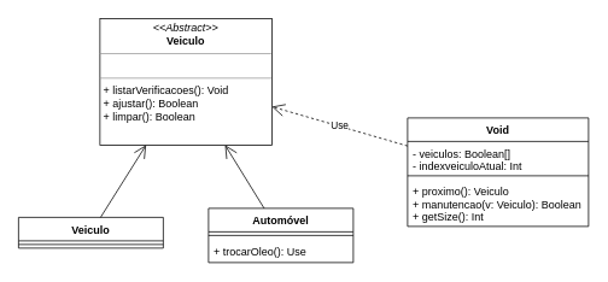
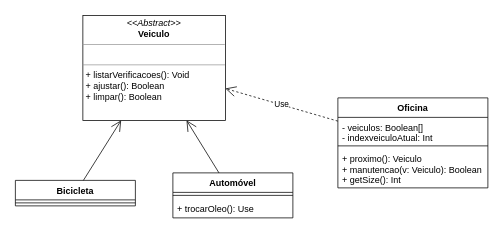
- <mxCell id="11" value="Void" style="swimlane;fontStyle=1;align=center;verticalAlign=top;childLayout=stackLayout;horizontal=1;startSize=26;horizontalStack=0;resizeParent=1;resizeParentMax=0;resizeLast=0;collapsible=1;marginBottom=0;" vertex="1" parent="1"><mxGeometry x="450" y="130" width="200" height="120" as="geometry" /></mxCell>
+ <mxCell id="11" value="Oficina" style="swimlane;fontStyle=1;align=center;verticalAlign=top;childLayout=stackLayout;horizontal=1;startSize=26;horizontalStack=0;resizeParent=1;resizeParentMax=0;resizeLast=0;collapsible=1;marginBottom=0;" vertex="1" parent="1"><mxGeometry x="450" y="130" width="200" height="120" as="geometry" /></mxCell>
- <mxCell id="3" value="Veiculo" style="swimlane;fontStyle=1;align=center;verticalAlign=top;childLayout=stackLayout;horizontal=1;startSize=26;horizontalStack=0;resizeParent=1;resizeParentMax=0;resizeLast=0;collapsible=1;marginBottom=0;" vertex="1" parent="1"><mxGeometry x="20" y="240" width="160" height="34" as="geometry" /></mxCell>
+ <mxCell id="3" value="Bicicleta" style="swimlane;fontStyle=1;align=center;verticalAlign=top;childLayout=stackLayout;horizontal=1;startSize=26;horizontalStack=0;resizeParent=1;resizeParentMax=0;resizeLast=0;collapsible=1;marginBottom=0;" vertex="1" parent="1"><mxGeometry x="20" y="240" width="160" height="34" as="geometry" /></mxCell>
